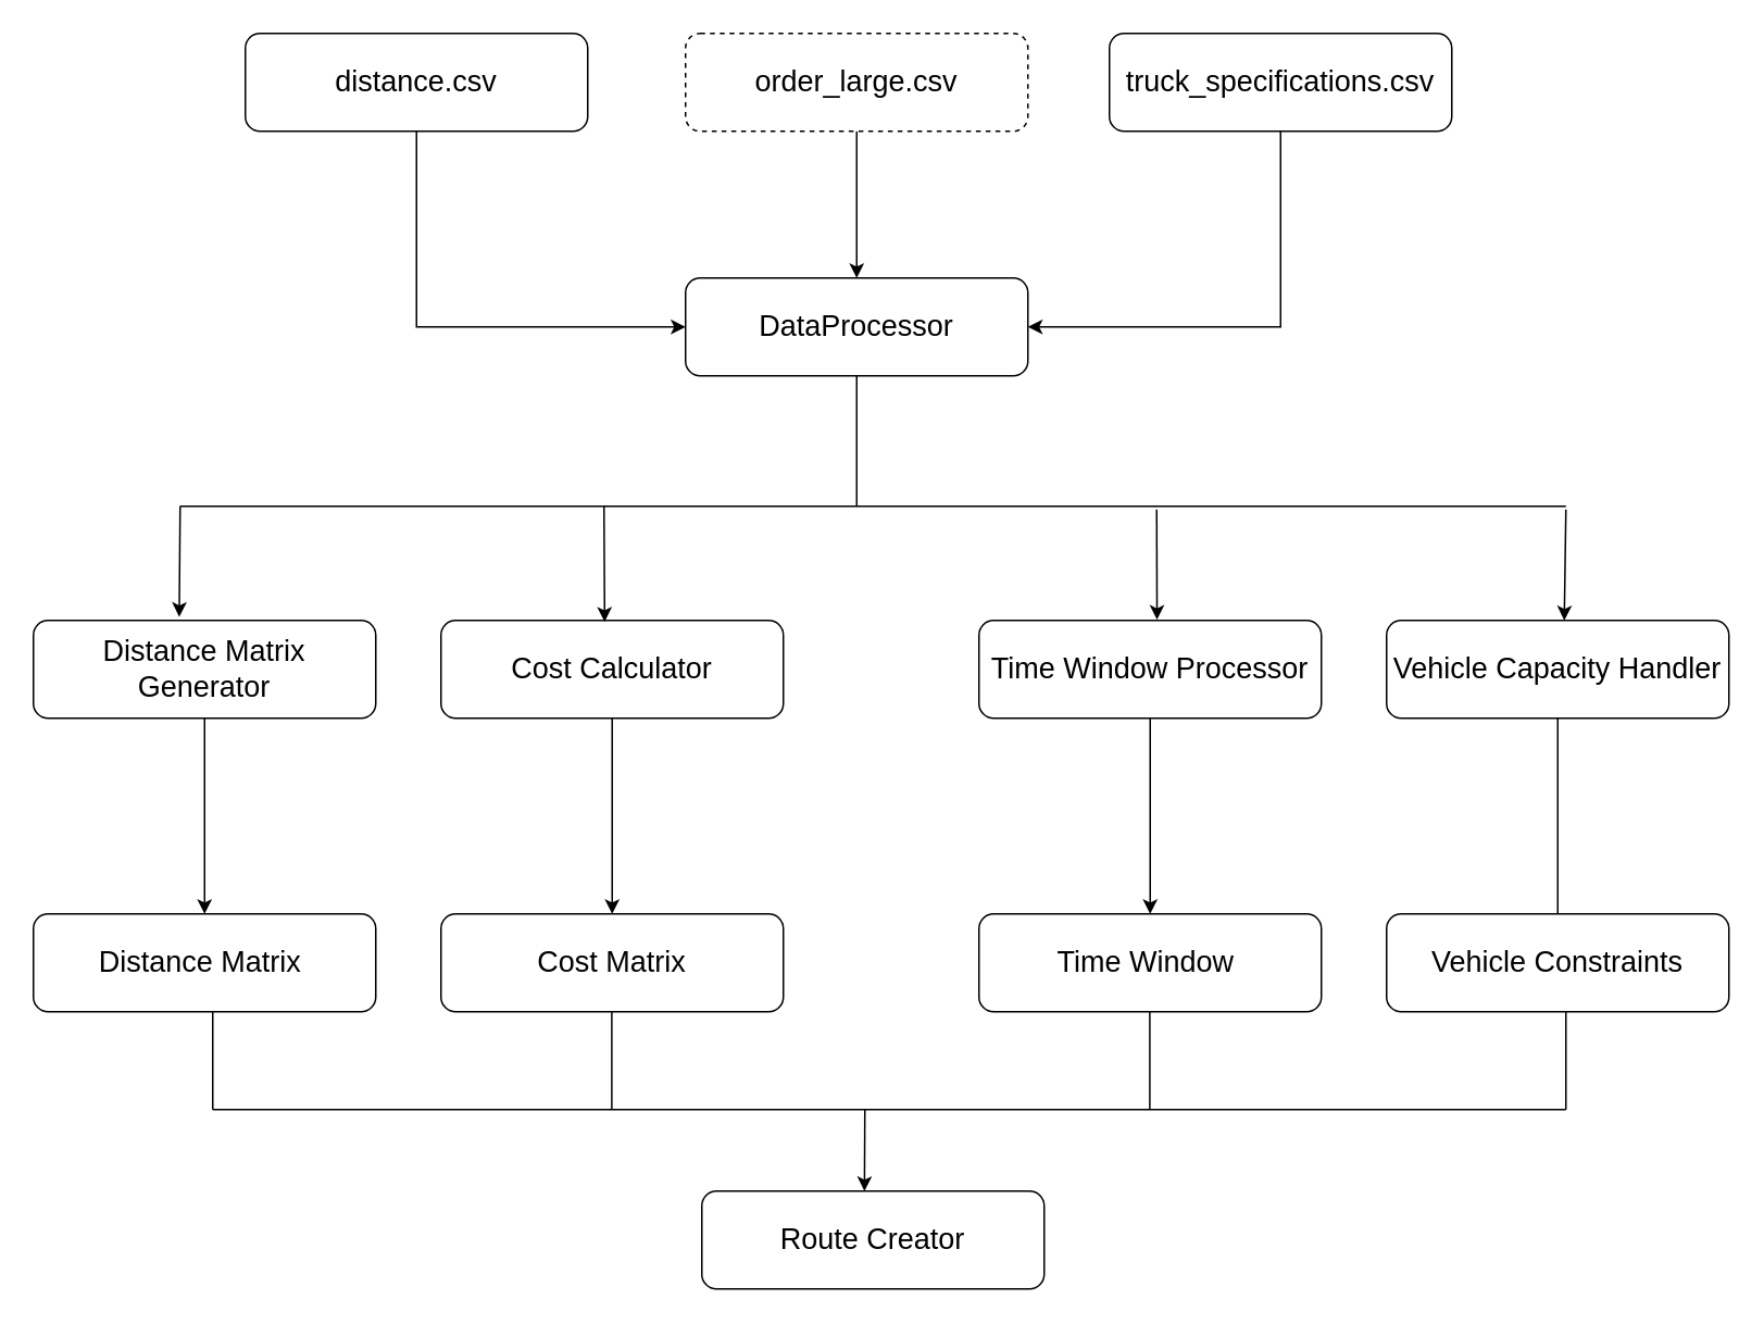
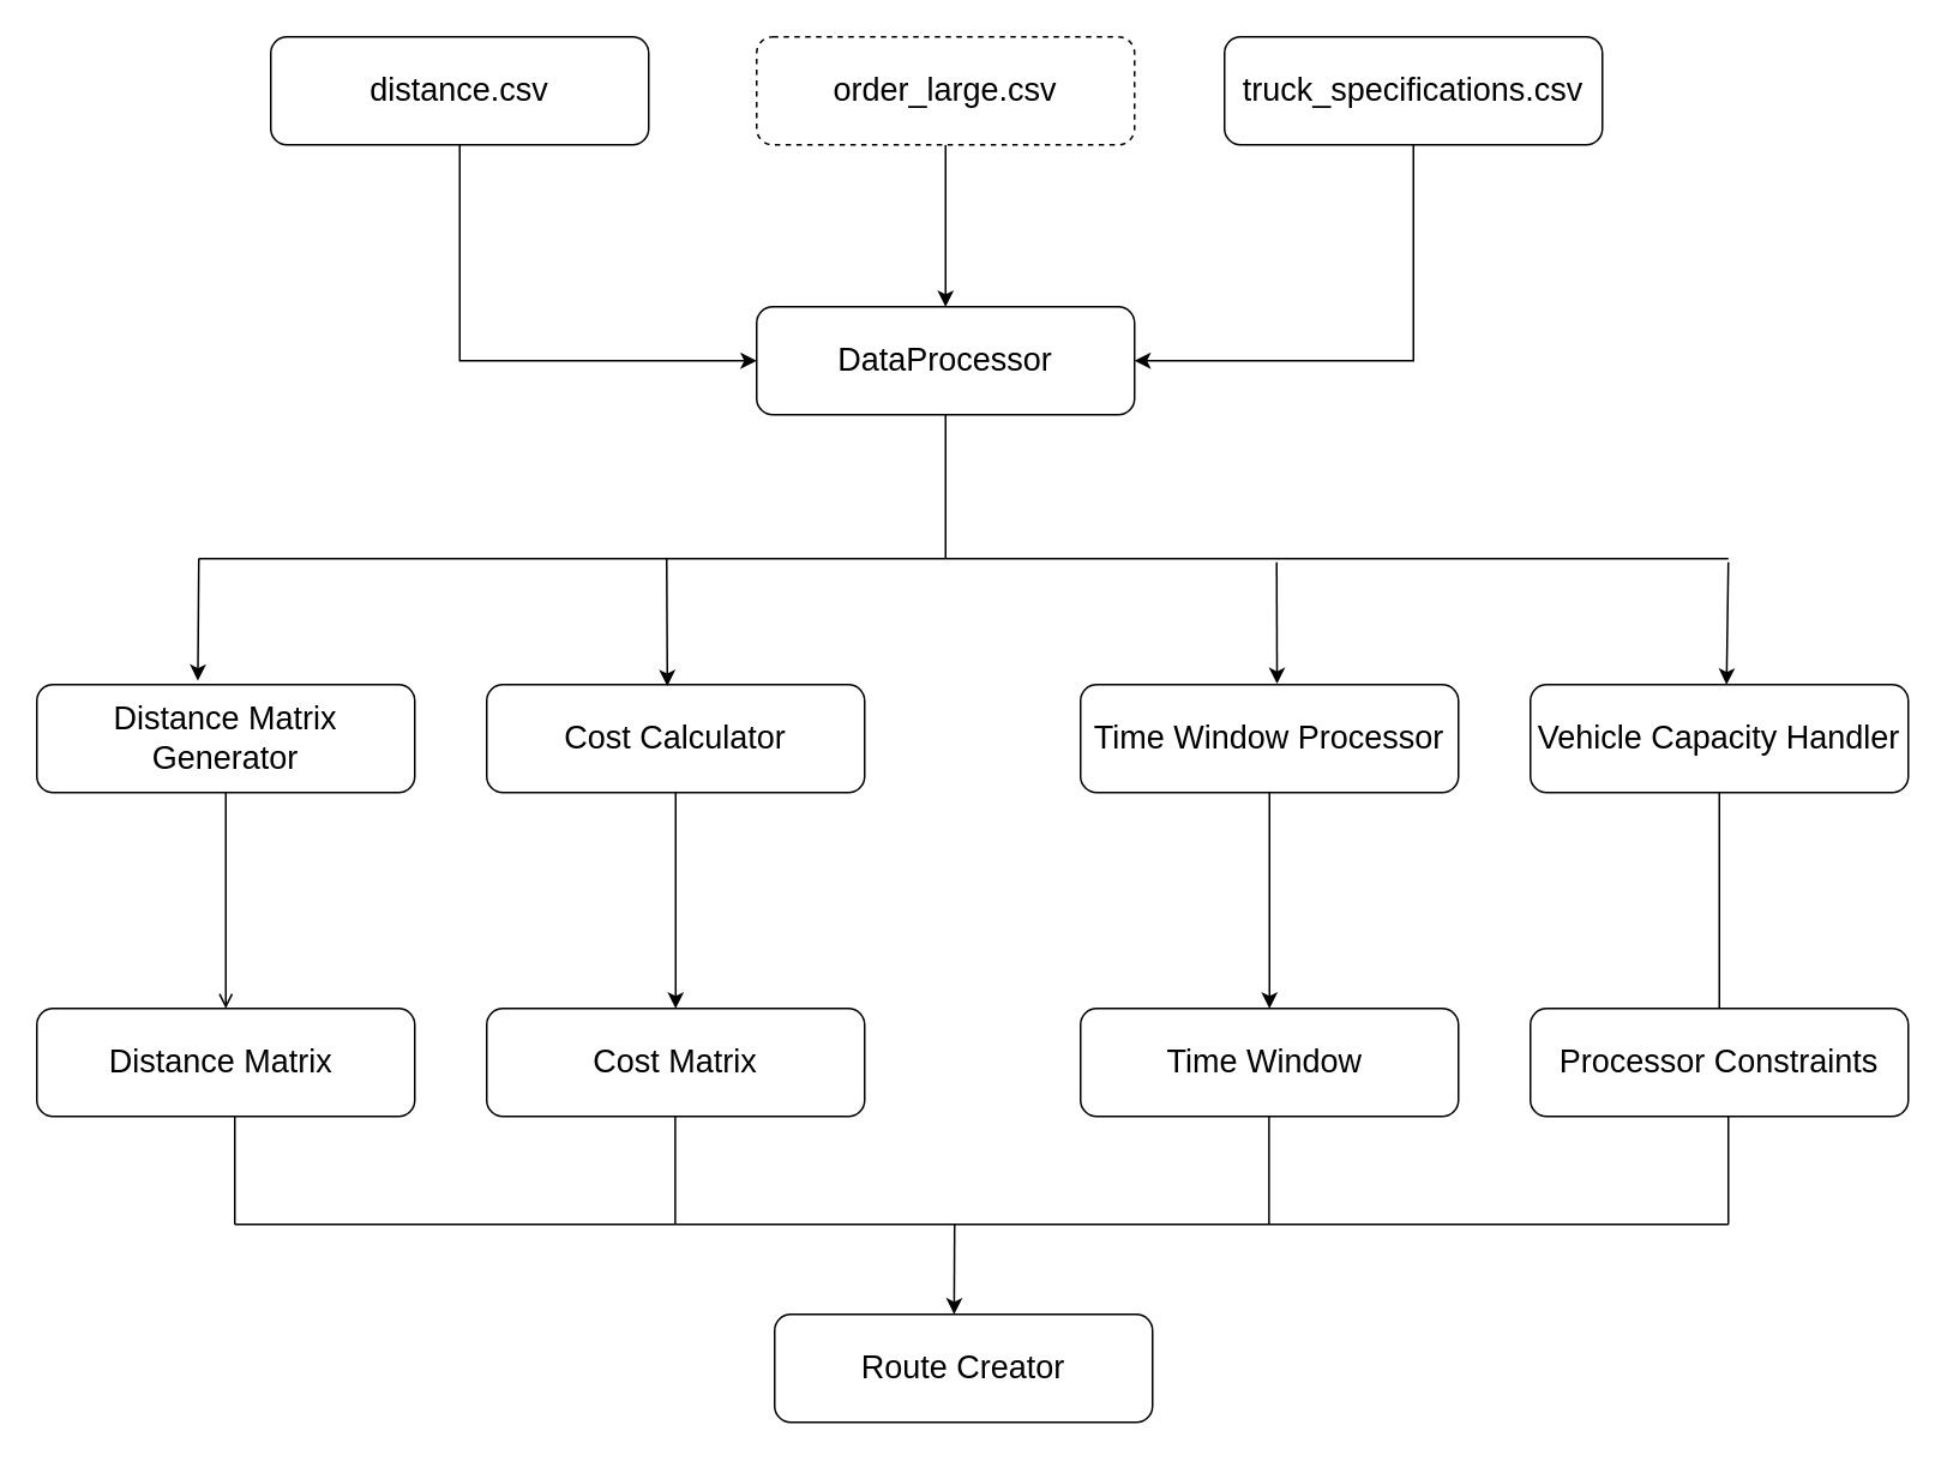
- <mxCell id="9" style="edgeStyle=orthogonalEdgeStyle;rounded=0;orthogonalLoop=1;jettySize=auto;html=1;entryX=0.5;entryY=0;entryDx=0;entryDy=0;" edge="1" parent="1" source="10" target="23"><mxGeometry relative="1" as="geometry" /></mxCell>
+ <mxCell id="9" style="edgeStyle=orthogonalEdgeStyle;rounded=0;orthogonalLoop=1;jettySize=auto;html=1;entryX=0.5;entryY=0;entryDx=0;entryDy=0;endArrow=open;" edge="1" parent="1" source="10" target="23"><mxGeometry relative="1" as="geometry" /></mxCell>
- <mxCell id="26" value="&lt;span style=&quot;font-size: 18px;&quot;&gt;Vehicle Constraints&lt;/span&gt;" style="rounded=1;whiteSpace=wrap;html=1;" vertex="1" parent="1"><mxGeometry x="850" y="560" width="210" height="60" as="geometry" /></mxCell>
+ <mxCell id="26" value="&lt;span style=&quot;font-size: 18px;&quot;&gt;Processor Constraints&lt;/span&gt;" style="rounded=1;whiteSpace=wrap;html=1;" vertex="1" parent="1"><mxGeometry x="850" y="560" width="210" height="60" as="geometry" /></mxCell>
